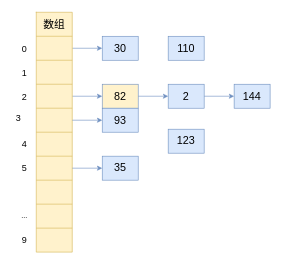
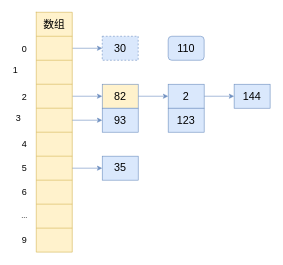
- <mxCell id="25" value="30" style="whiteSpace=wrap;html=1;startSize=0;rounded=0;swimlaneFillColor=none;fillColor=#dae8fc;strokeColor=#6c8ebf;fontSize=18;" parent="1" vertex="1"><mxGeometry x="170" y="60" width="60" height="40" as="geometry" /></mxCell>
+ <mxCell id="25" value="30" style="whiteSpace=wrap;html=1;startSize=0;rounded=0;swimlaneFillColor=none;fillColor=#dae8fc;strokeColor=#6c8ebf;fontSize=18;dashed=1;" parent="1" vertex="1"><mxGeometry x="170" y="60" width="60" height="40" as="geometry" /></mxCell>
- <mxCell id="26" value="110" style="whiteSpace=wrap;html=1;startSize=0;rounded=0;swimlaneFillColor=none;fillColor=#dae8fc;strokeColor=#6c8ebf;fontSize=18;" parent="1" vertex="1"><mxGeometry x="280" y="60" width="60" height="40" as="geometry" /></mxCell>
+ <mxCell id="26" value="110" style="whiteSpace=wrap;html=1;startSize=0;swimlaneFillColor=none;fillColor=#dae8fc;strokeColor=#6c8ebf;fontSize=18;rounded=1;" parent="1" vertex="1"><mxGeometry x="280" y="60" width="60" height="40" as="geometry" /></mxCell>
- <mxCell id="43" value="1" style="text;html=1;align=center;verticalAlign=middle;resizable=0;points=[];autosize=1;strokeColor=none;fillColor=none;fontSize=15;" parent="1" vertex="1"><mxGeometry x="30" y="110" width="20" height="20" as="geometry" /></mxCell>
+ <mxCell id="43" value="1" style="text;html=1;align=center;verticalAlign=middle;resizable=0;points=[];autosize=1;strokeColor=none;fillColor=none;fontSize=15;" parent="1" vertex="1"><mxGeometry x="15" y="105" width="20" height="20" as="geometry" /></mxCell>
- <mxCell id="33" value="123" style="whiteSpace=wrap;html=1;startSize=0;rounded=0;swimlaneFillColor=none;fillColor=#dae8fc;strokeColor=#6c8ebf;fontSize=18;" parent="1" vertex="1"><mxGeometry x="280" y="215" width="60" height="40" as="geometry" /></mxCell>
+ <mxCell id="33" value="123" style="whiteSpace=wrap;html=1;startSize=0;rounded=0;swimlaneFillColor=none;fillColor=#dae8fc;strokeColor=#6c8ebf;fontSize=18;" parent="1" vertex="1"><mxGeometry x="280" y="180" width="60" height="40" as="geometry" /></mxCell>
+ <mxCell id="40" value="6" style="text;html=1;align=center;verticalAlign=middle;resizable=0;points=[];autosize=1;strokeColor=none;fillColor=none;fontSize=15;" parent="1" vertex="1"><mxGeometry x="30" y="310" width="20" height="20" as="geometry" /></mxCell>
